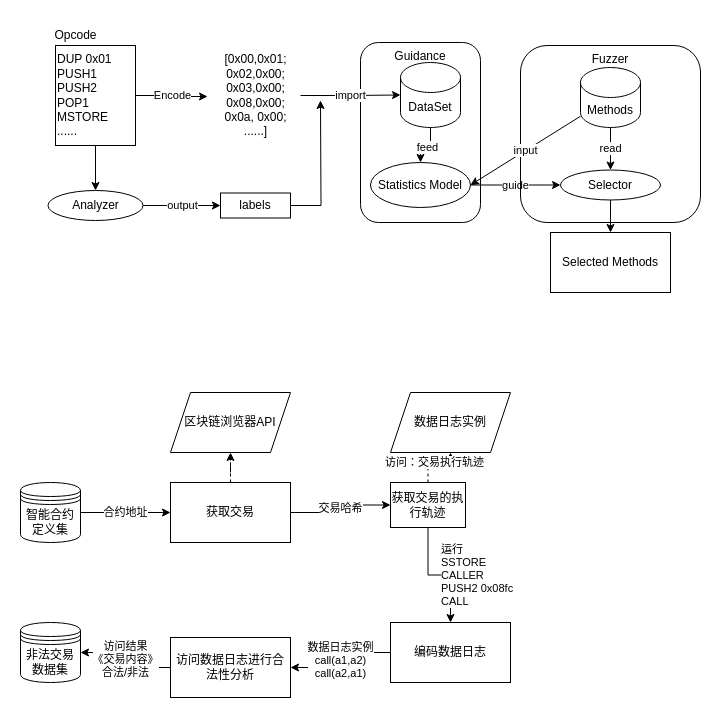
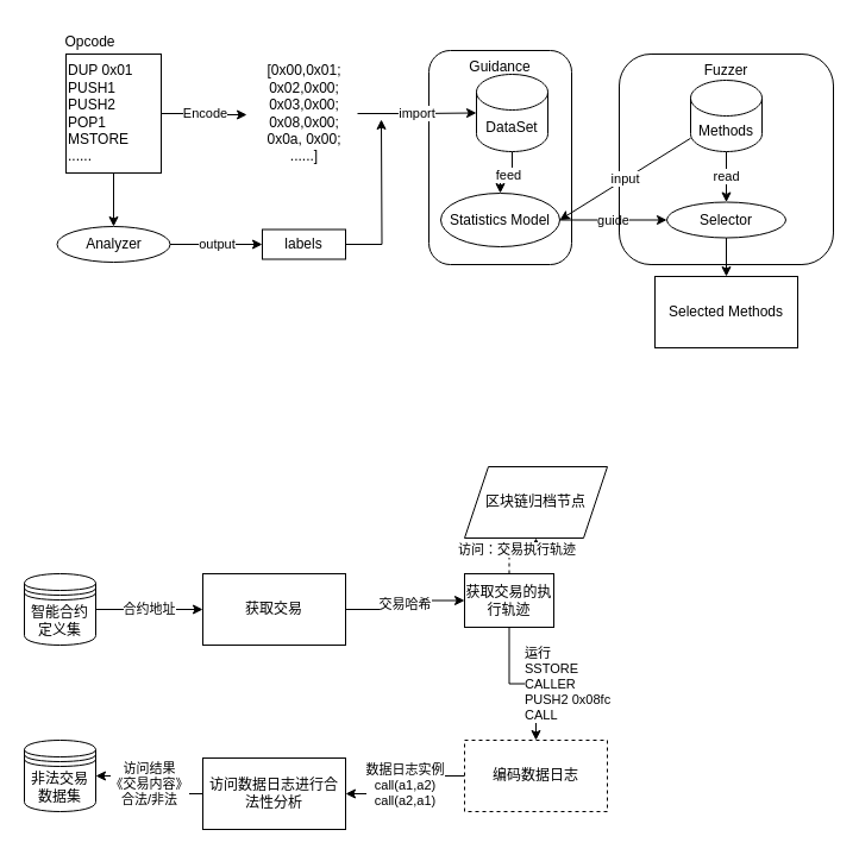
- <mxCell id="8" value="区块链浏览器API" style="shape=parallelogram;perimeter=parallelogramPerimeter;whiteSpace=wrap;html=1;fixedSize=1;" parent="1" vertex="1"><mxGeometry x="170" y="392" width="120" height="60" as="geometry" /></mxCell>
- <mxCell id="12" value="数据日志实例" style="shape=parallelogram;perimeter=parallelogramPerimeter;whiteSpace=wrap;html=1;fixedSize=1;" parent="1" vertex="1"><mxGeometry x="390" y="392" width="120" height="60" as="geometry" /></mxCell>
+ <mxCell id="12" value="区块链归档节点" style="shape=parallelogram;perimeter=parallelogramPerimeter;whiteSpace=wrap;html=1;fixedSize=1;" parent="1" vertex="1"><mxGeometry x="390" y="392" width="120" height="60" as="geometry" /></mxCell>
- <mxCell id="5" value="" style="edgeStyle=orthogonalEdgeStyle;rounded=0;orthogonalLoop=1;jettySize=auto;html=1;dashed=1;" parent="1" source="7" target="8" edge="1"><mxGeometry relative="1" as="geometry" /></mxCell>
- <mxCell id="14" value="编码数据日志" style="whiteSpace=wrap;html=1;" parent="1" vertex="1"><mxGeometry x="390" y="622" width="120" height="60" as="geometry" /></mxCell>
+ <mxCell id="14" value="编码数据日志" style="whiteSpace=wrap;html=1;dashed=1;" parent="1" vertex="1"><mxGeometry x="390" y="622" width="120" height="60" as="geometry" /></mxCell>
